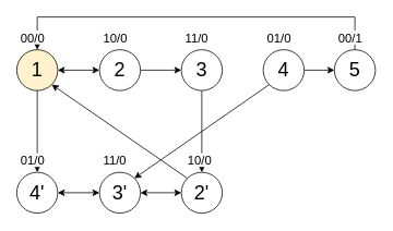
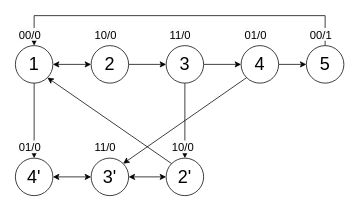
- <mxCell id="2" value="&lt;font style=&quot;font-size: 24px;&quot;&gt;1&lt;/font&gt;" style="ellipse;whiteSpace=wrap;html=1;aspect=fixed;fillColor=#fff2cc;" parent="1" vertex="1"><mxGeometry x="20" y="60" width="50" height="50" as="geometry" /></mxCell>
+ <mxCell id="2" value="&lt;font style=&quot;font-size: 24px;&quot;&gt;1&lt;/font&gt;" style="ellipse;whiteSpace=wrap;html=1;aspect=fixed;" parent="1" vertex="1"><mxGeometry x="20" y="60" width="50" height="50" as="geometry" /></mxCell>
+ <mxCell id="6" style="edgeStyle=orthogonalEdgeStyle;rounded=0;orthogonalLoop=1;jettySize=auto;html=1;exitX=1;exitY=0.5;exitDx=0;exitDy=0;entryX=0;entryY=0.5;entryDx=0;entryDy=0;" parent="1" source="8" target="11" edge="1"><mxGeometry relative="1" as="geometry" /></mxCell>
